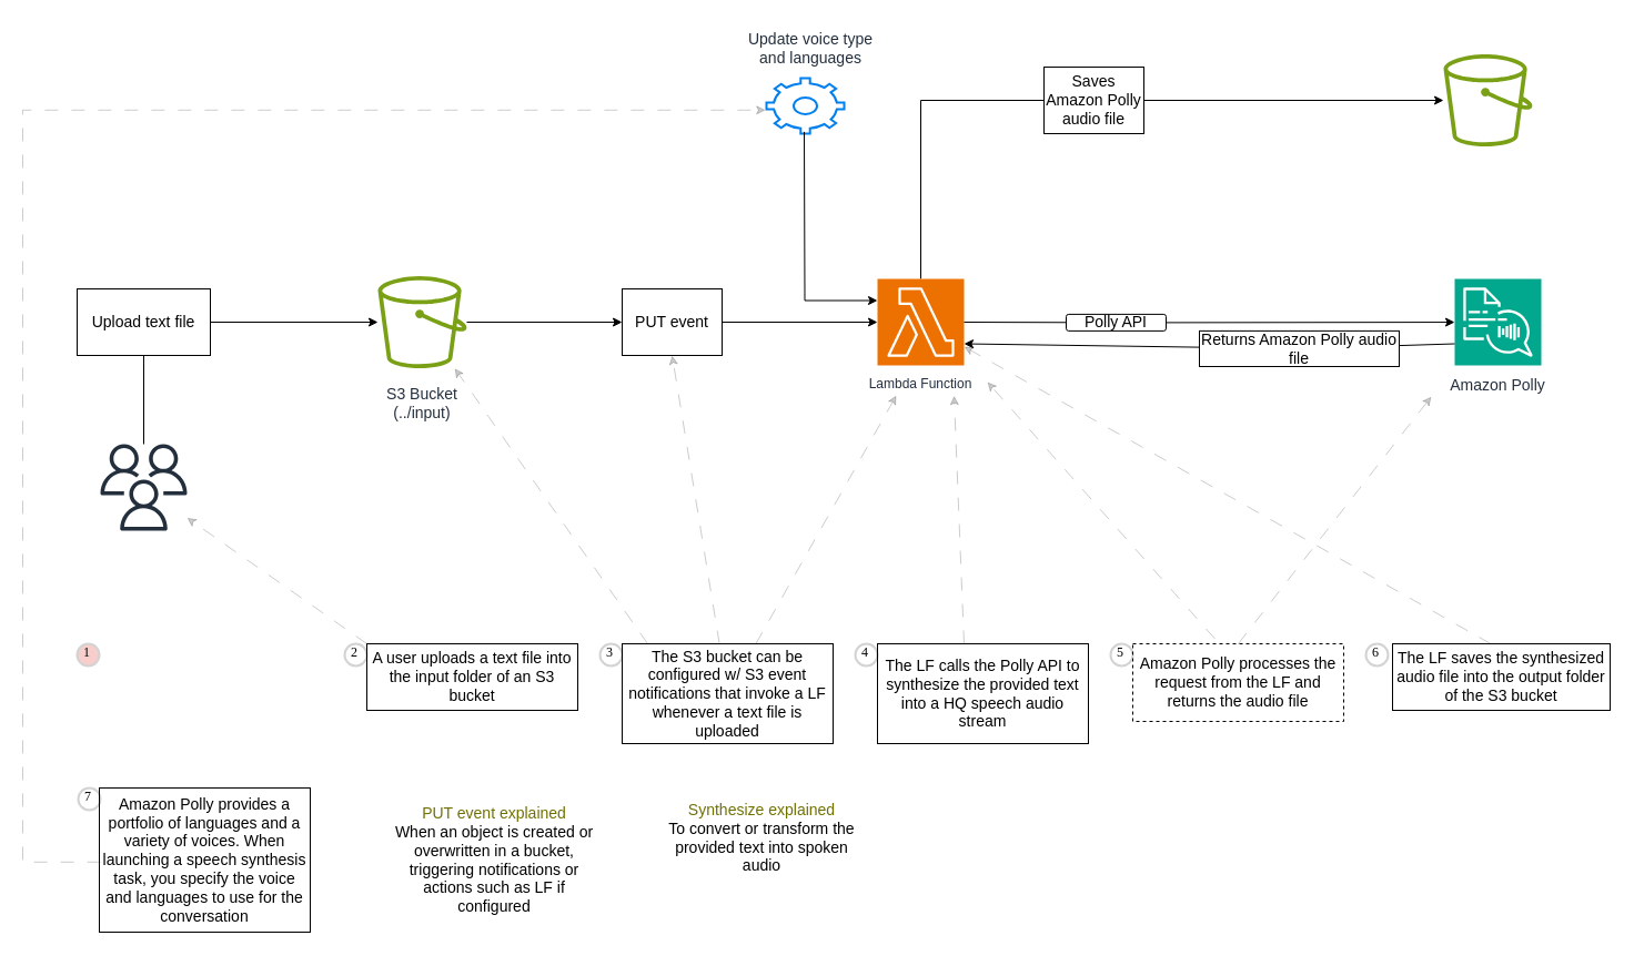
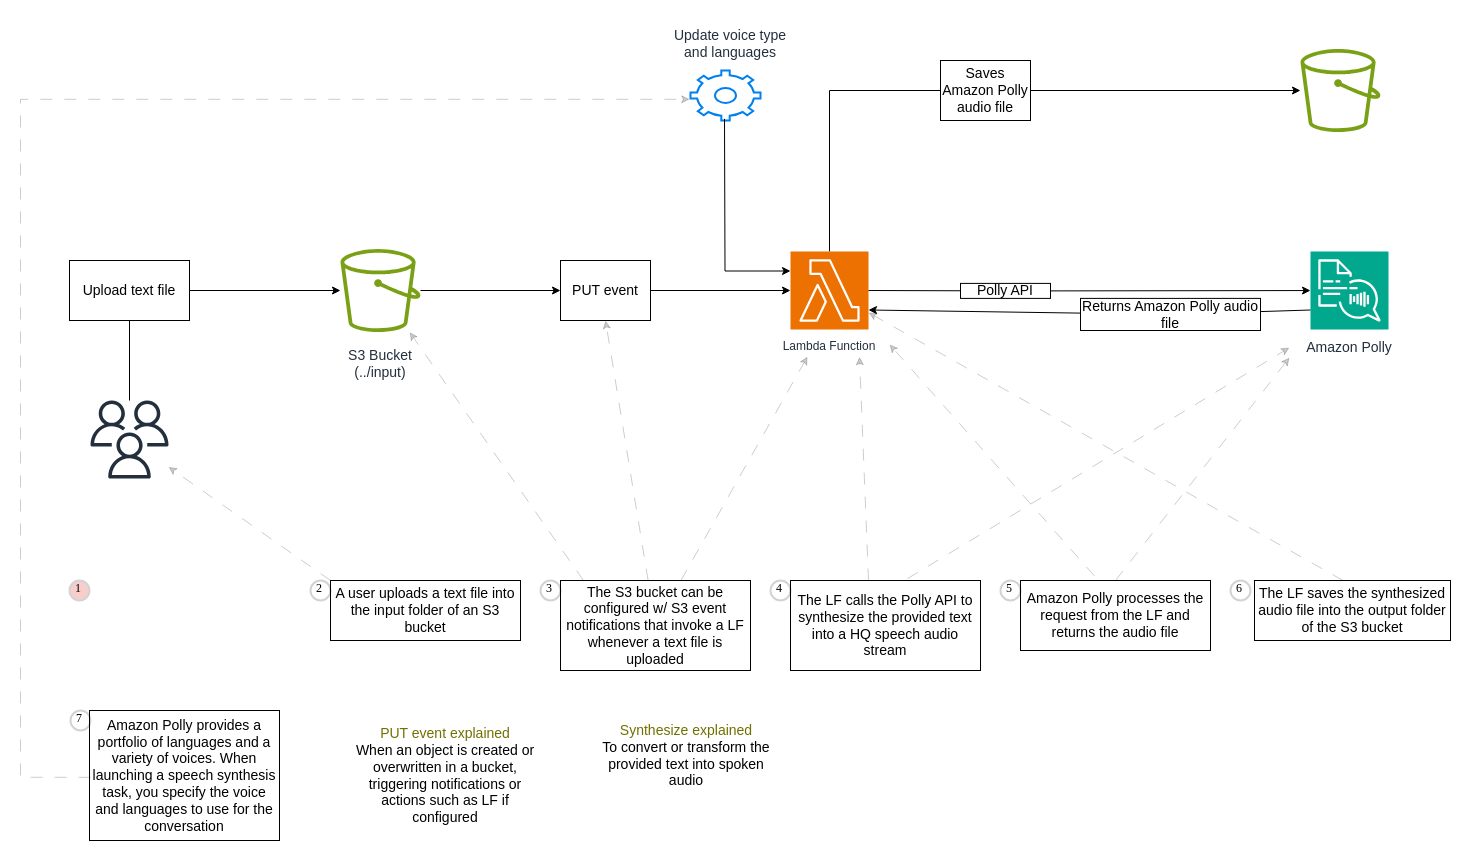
- <mxCell id="19" value="&lt;font style=&quot;font-size: 14px;&quot;&gt;Polly API&lt;/font&gt;" style="whiteSpace=wrap;html=1;fillColor=none;strokeColor=default;rounded=1;" parent="1" vertex="1"><mxGeometry x="960" y="282.9" width="90" height="15" as="geometry" /></mxCell>
+ <mxCell id="19" value="&lt;font style=&quot;font-size: 14px;&quot;&gt;Polly API&lt;/font&gt;" style="rounded=0;whiteSpace=wrap;html=1;fillColor=none;strokeColor=default;" parent="1" vertex="1"><mxGeometry x="960" y="282.9" width="90" height="15" as="geometry" /></mxCell>
+ <mxCell id="40" style="rounded=0;orthogonalLoop=1;jettySize=auto;html=1;entryX=0;entryY=0.5;entryDx=0;entryDy=0;dashed=1;dashPattern=12 12;opacity=20;exitX=0.616;exitY=-0.021;exitDx=0;exitDy=0;exitPerimeter=0;" parent="1" source="37" target="17" edge="1"><mxGeometry relative="1" as="geometry"><mxPoint x="878" y="590" as="sourcePoint" /><mxPoint x="869" y="366" as="targetPoint" /></mxGeometry></mxCell>
- <mxCell id="42" value="&lt;font style=&quot;font-size: 14px;&quot;&gt;Amazon Polly processes the request from the LF and returns the audio file&lt;/font&gt;" style="rounded=0;whiteSpace=wrap;html=1;fillColor=none;dashed=1;" parent="1" vertex="1"><mxGeometry x="1020" y="580" width="190" height="70" as="geometry" /></mxCell>
+ <mxCell id="42" value="&lt;font style=&quot;font-size: 14px;&quot;&gt;Amazon Polly processes the request from the LF and returns the audio file&lt;/font&gt;" style="rounded=0;whiteSpace=wrap;html=1;fillColor=none;" parent="1" vertex="1"><mxGeometry x="1020" y="580" width="190" height="70" as="geometry" /></mxCell>
